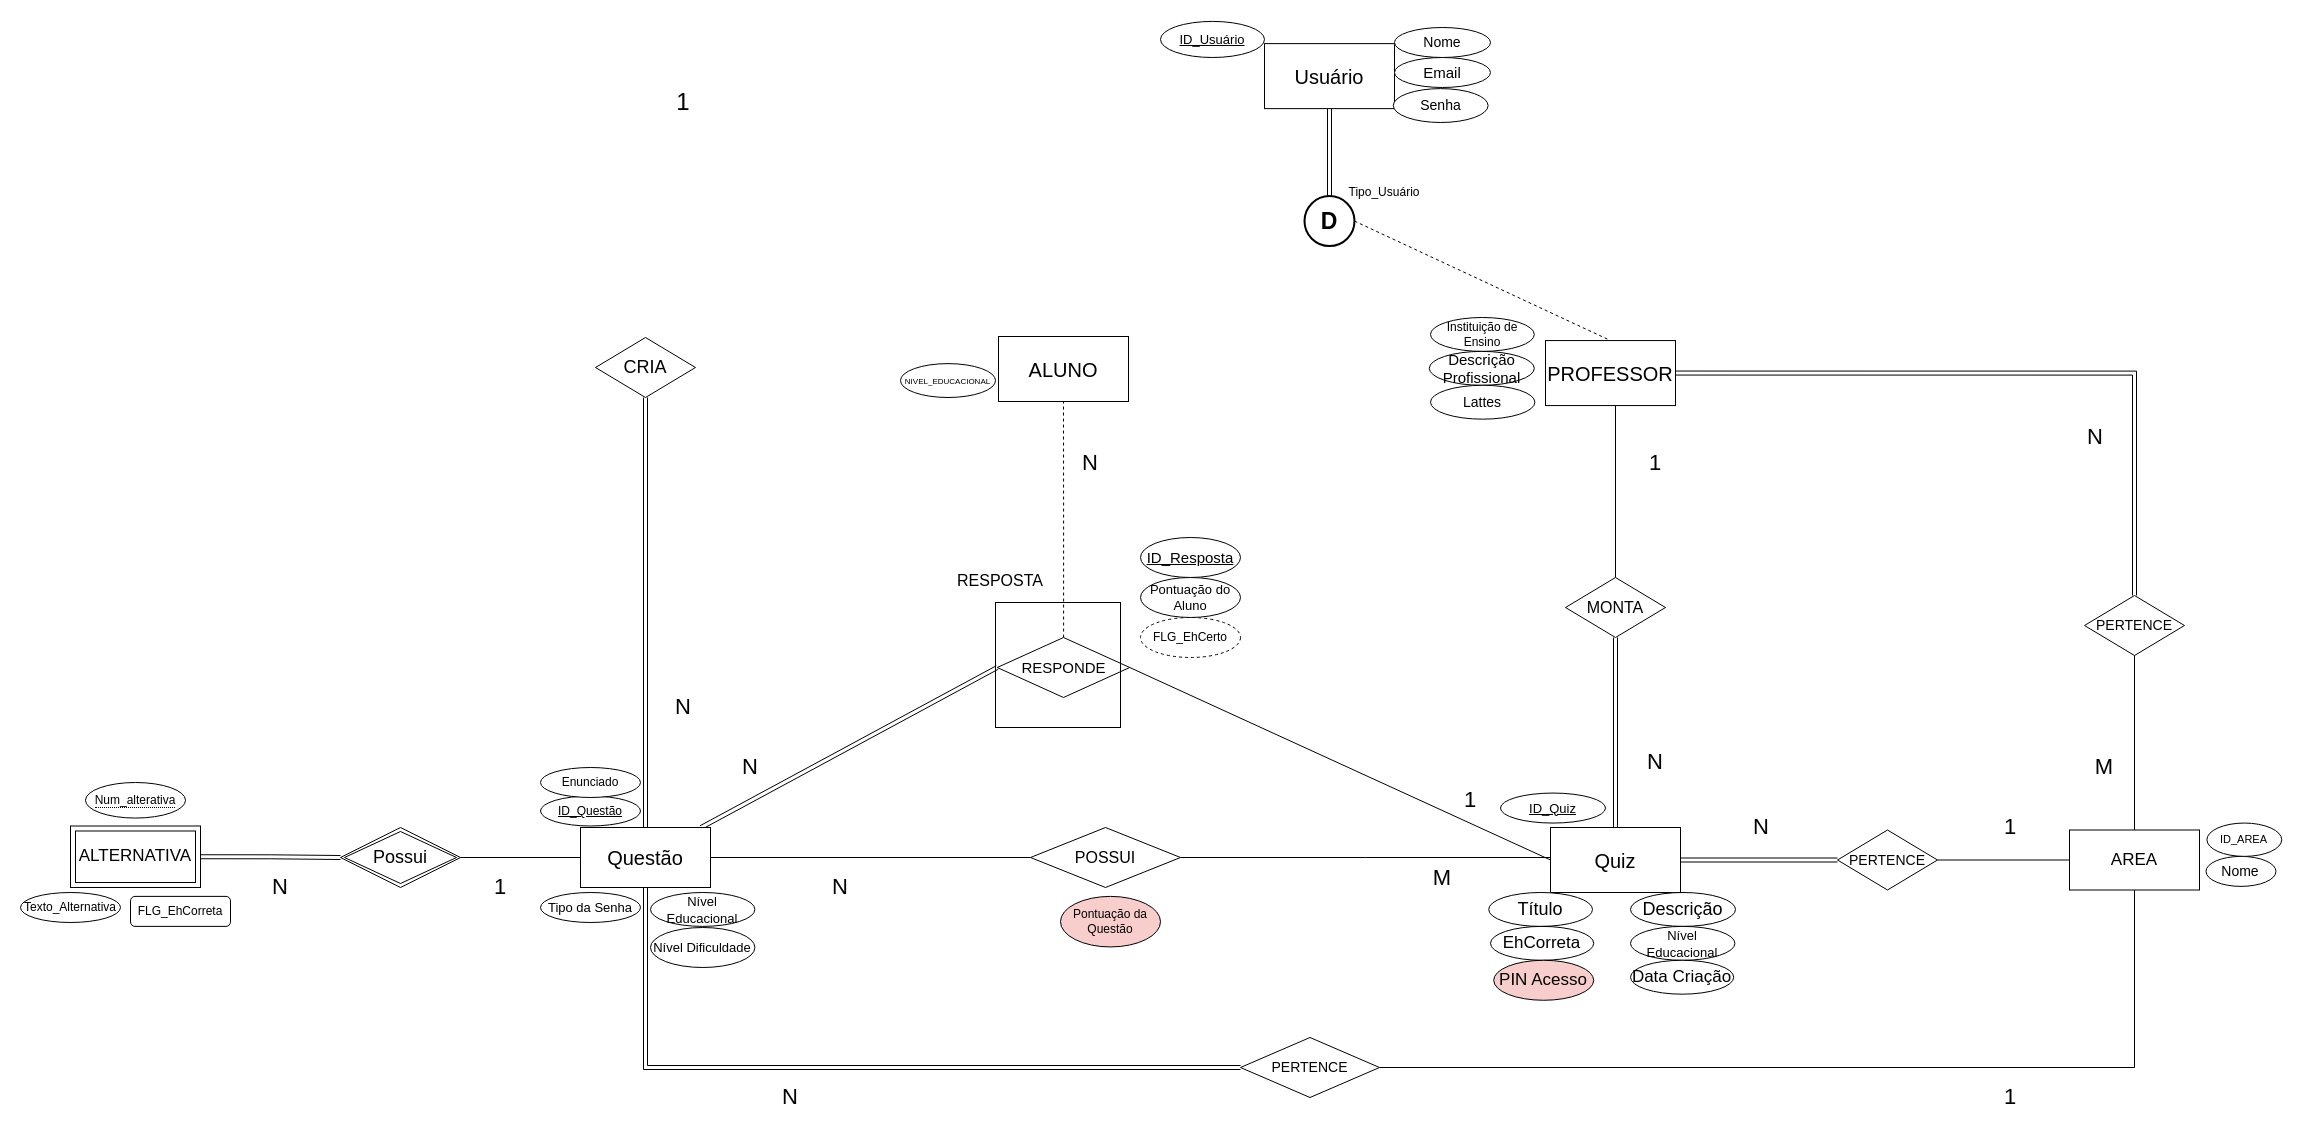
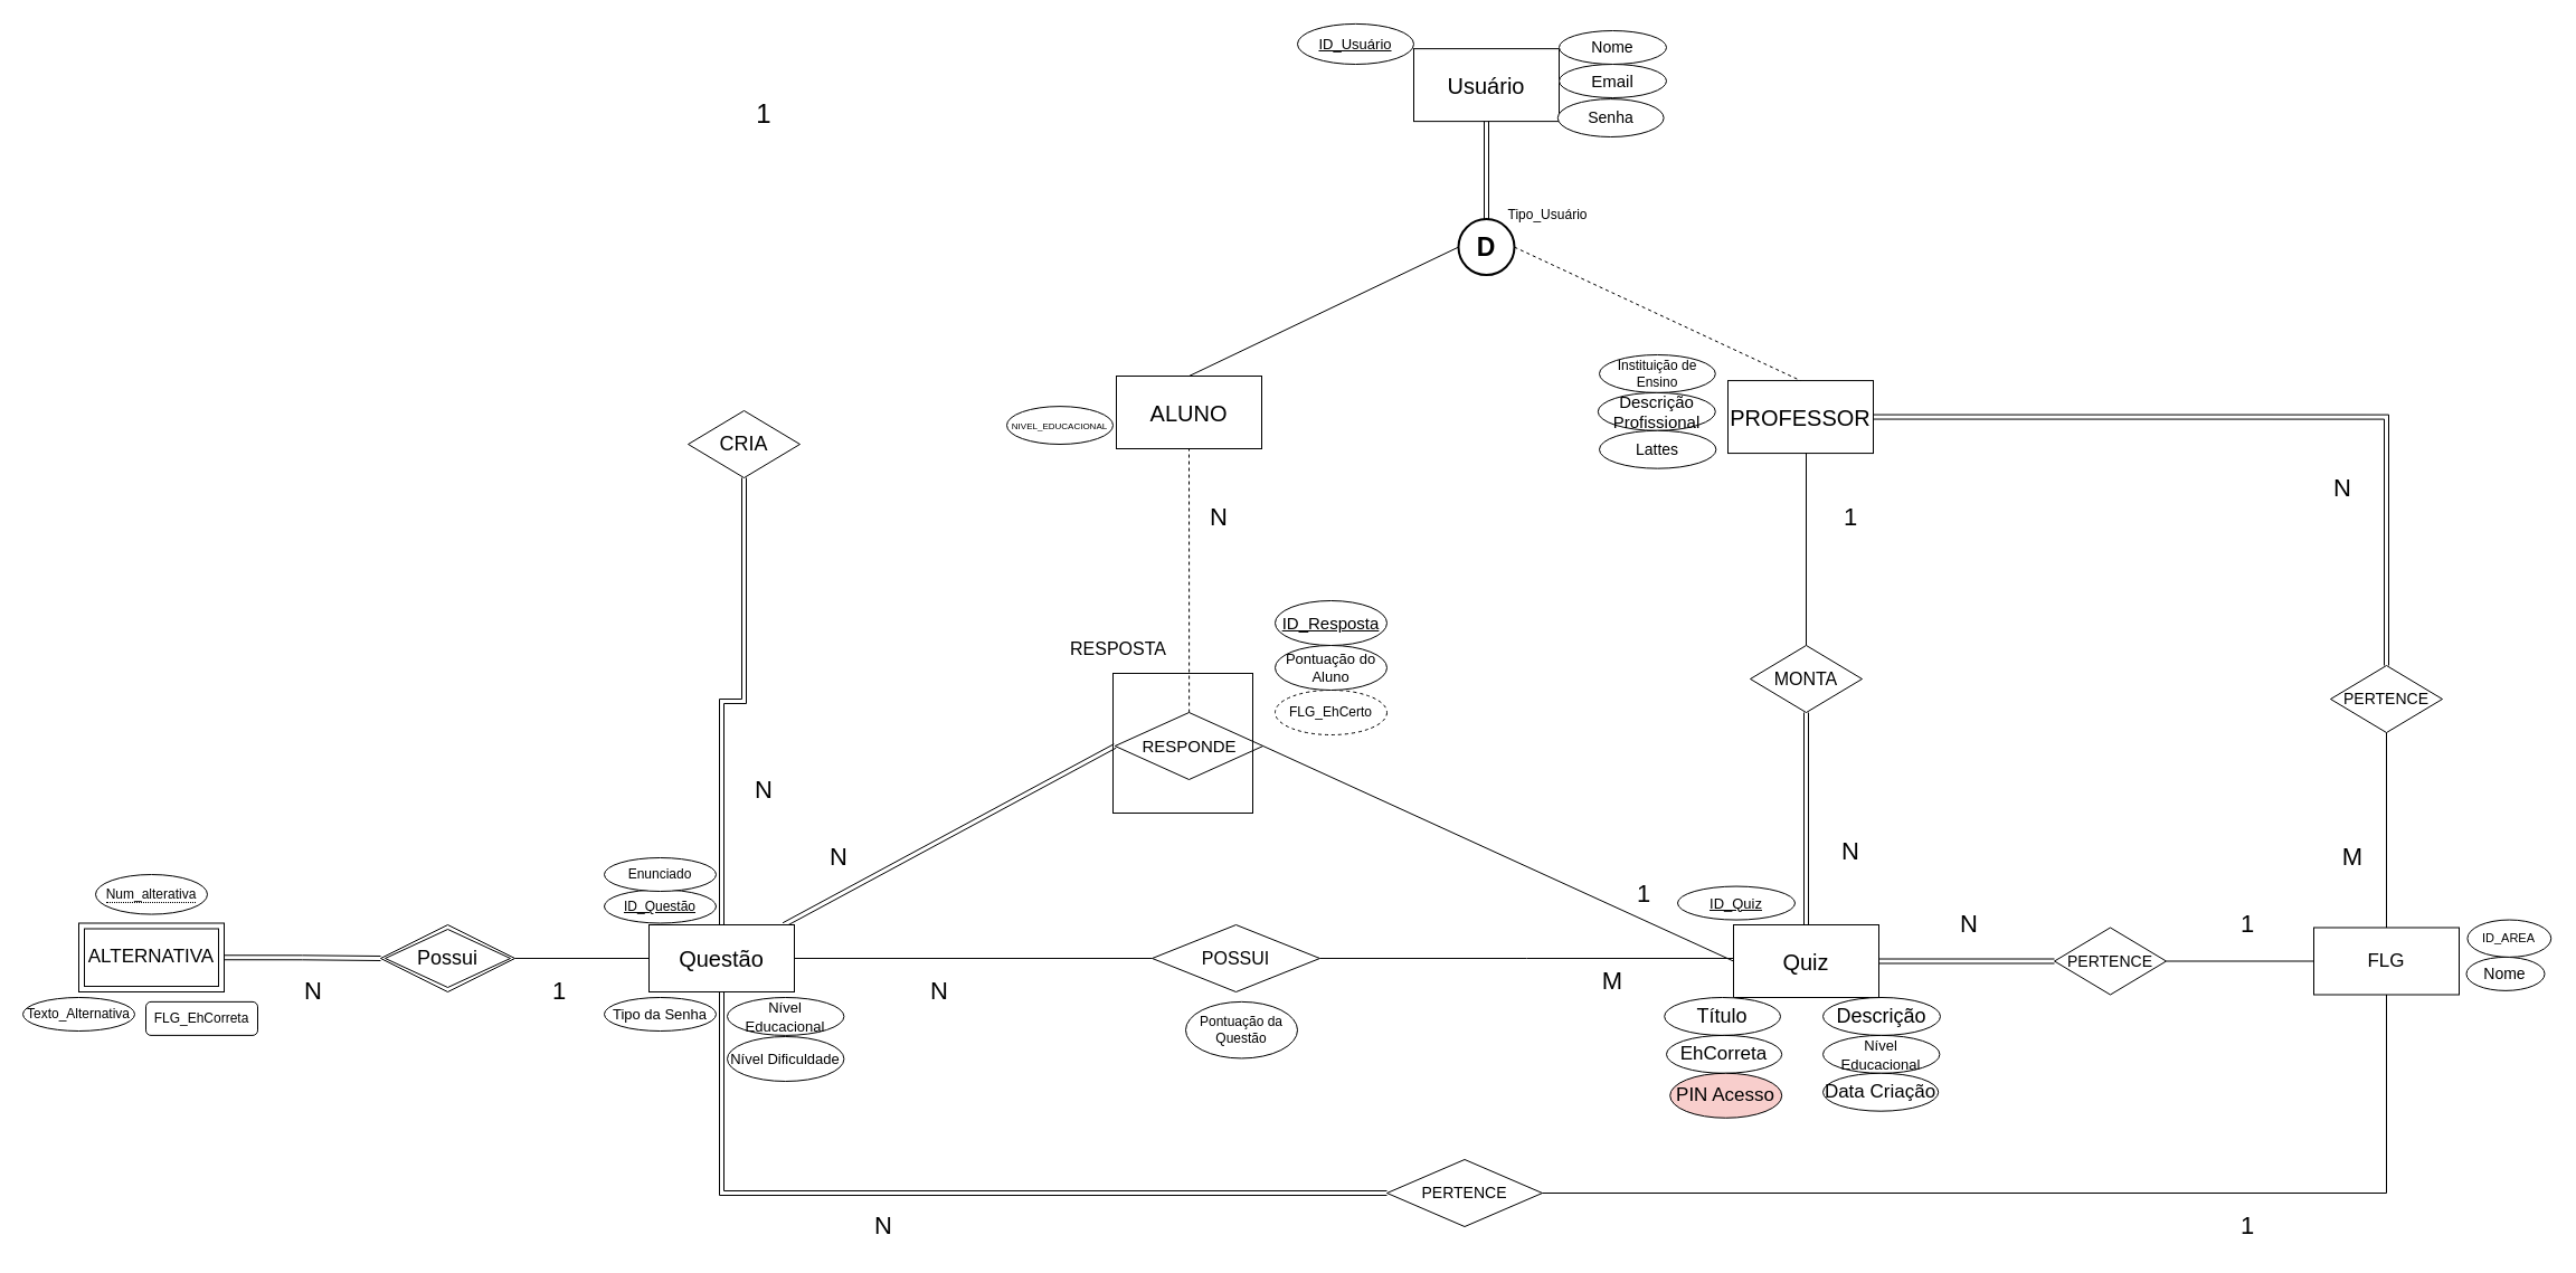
+ <mxCell id="12" value="" style="endArrow=none;html=1;rounded=0;entryX=0;entryY=0.5;entryDx=0;entryDy=0;entryPerimeter=0;exitX=0.5;exitY=0;exitDx=0;exitDy=0;" parent="1" source="5" target="29" edge="1"><mxGeometry width="50" height="50" relative="1" as="geometry"><mxPoint x="1270" y="250" as="sourcePoint" /><mxPoint x="1401" y="237" as="targetPoint" /></mxGeometry></mxCell>
- <mxCell id="36" value="CRIA" style="rhombus;whiteSpace=wrap;html=1;fontSize=18;" parent="1" vertex="1"><mxGeometry x="595" y="337" width="100" height="60" as="geometry" /></mxCell>
+ <mxCell id="36" value="CRIA" style="rhombus;whiteSpace=wrap;html=1;fontSize=18;" parent="1" vertex="1"><mxGeometry x="615" y="367" width="100" height="60" as="geometry" /></mxCell>
- <mxCell id="17" value="&lt;span style=&quot;font-size: 17px;&quot;&gt;AREA&lt;/span&gt;" style="rounded=0;whiteSpace=wrap;html=1;" parent="1" vertex="1"><mxGeometry x="2069" y="829.5" width="130" height="60" as="geometry" /></mxCell>
+ <mxCell id="17" value="&lt;span style=&quot;font-size: 17px;&quot;&gt;FLG&lt;/span&gt;" style="rounded=0;whiteSpace=wrap;html=1;" parent="1" vertex="1"><mxGeometry x="2069" y="829.5" width="130" height="60" as="geometry" /></mxCell>
- <mxCell id="80" value="Pontuação da Questão" style="ellipse;whiteSpace=wrap;html=1;align=center;fillColor=#f8cecc;" parent="1" vertex="1"><mxGeometry x="1060" y="895.89" width="100" height="50.56" as="geometry" /></mxCell>
+ <mxCell id="80" value="Pontuação da Questão" style="ellipse;whiteSpace=wrap;html=1;align=center;" parent="1" vertex="1"><mxGeometry x="1060" y="895.89" width="100" height="50.56" as="geometry" /></mxCell>
